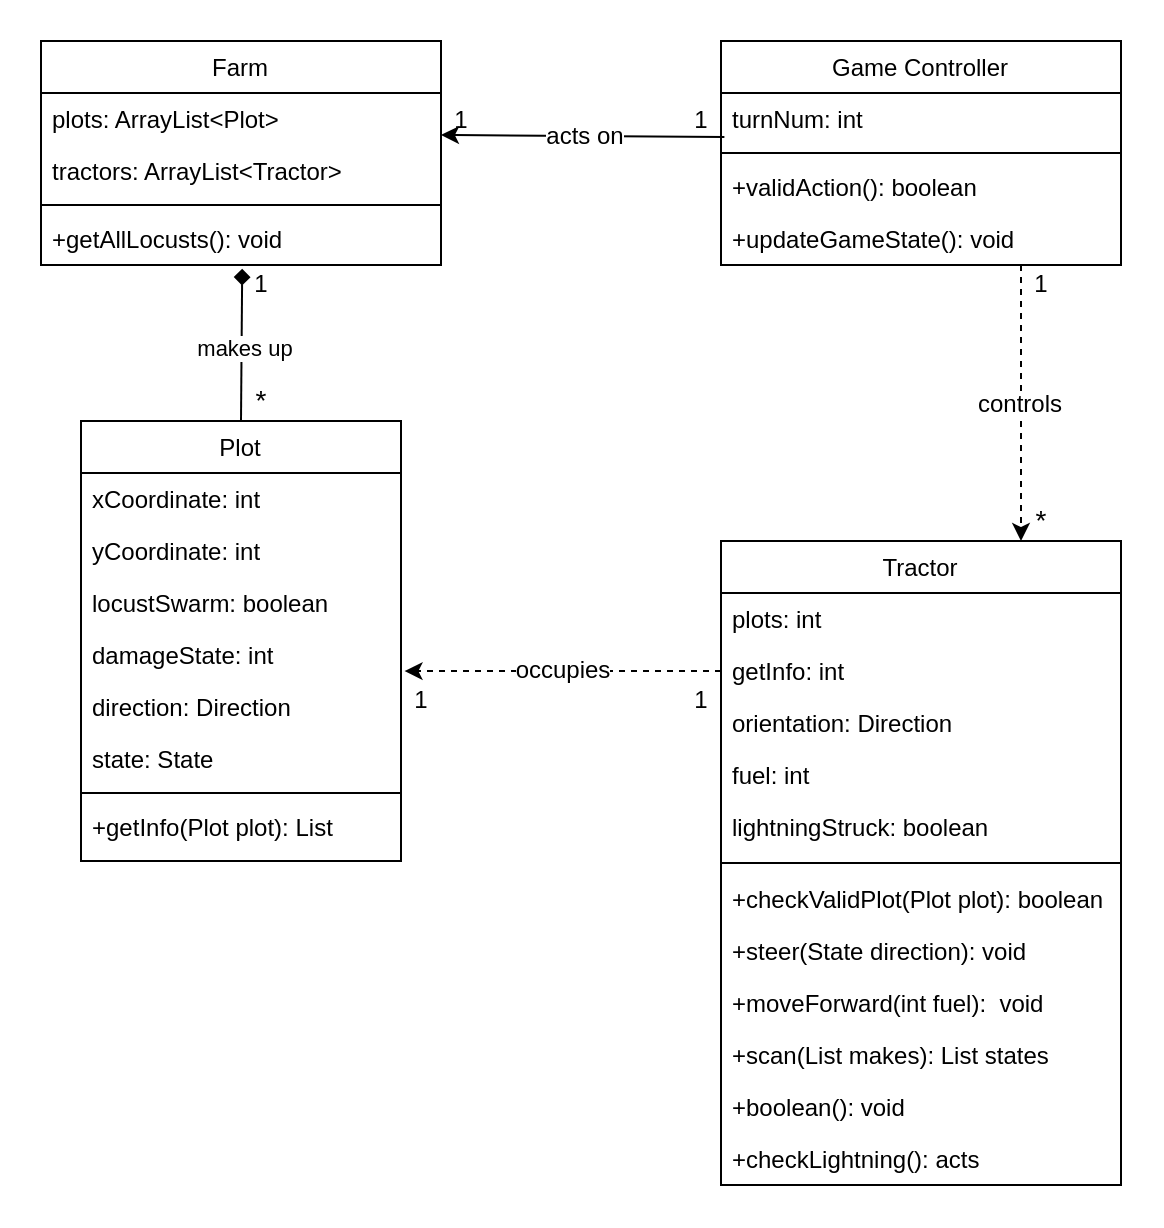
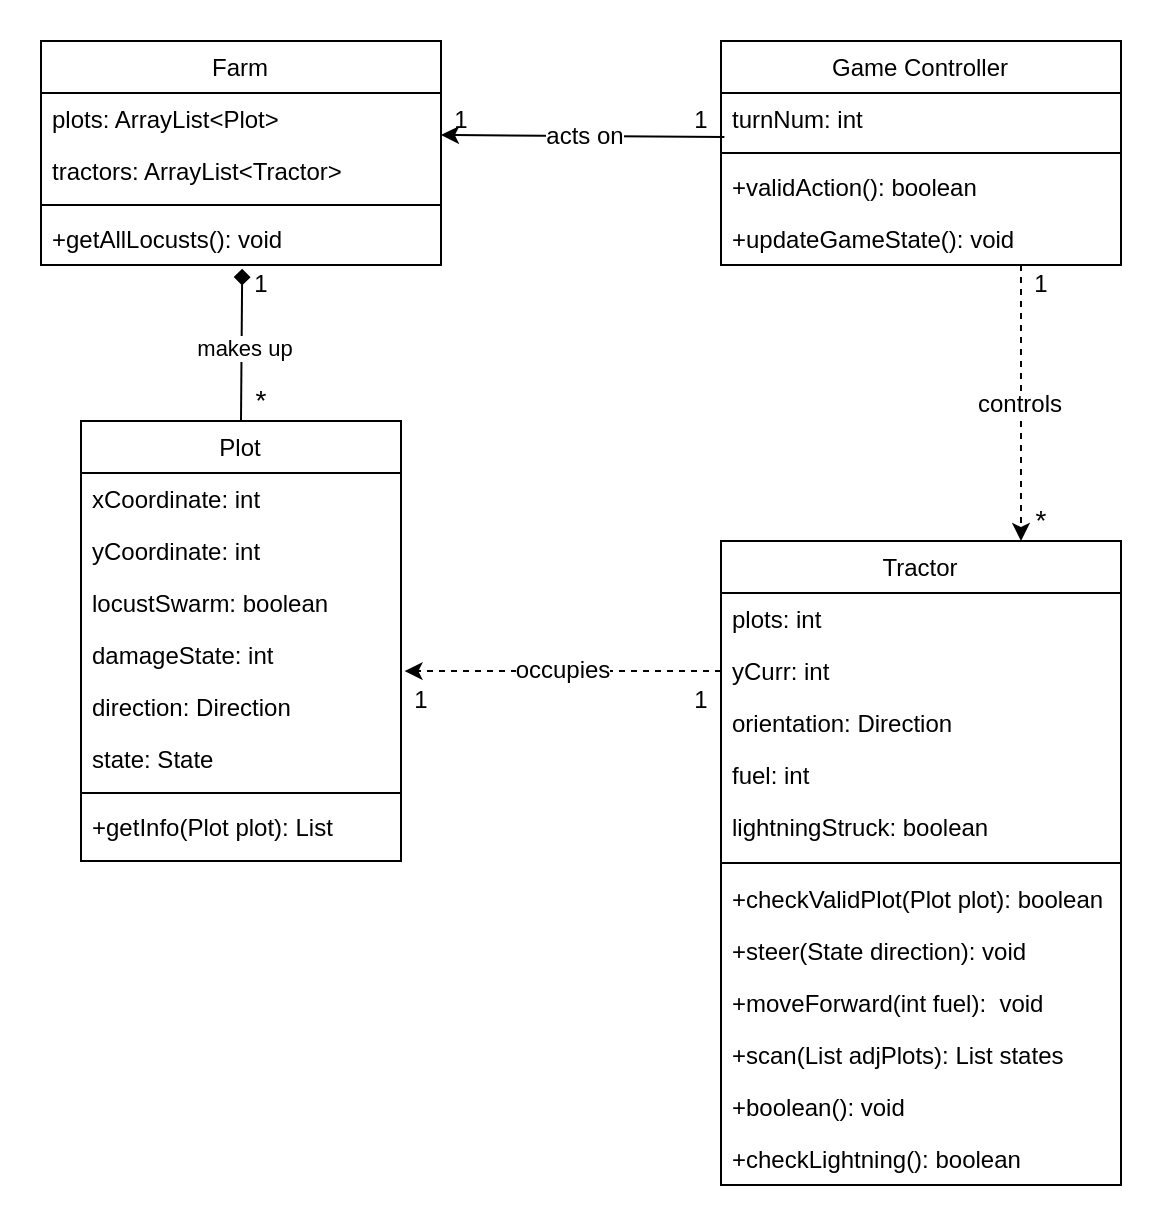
- <mxCell id="10" value="getInfo: int" style="text;align=left;verticalAlign=top;spacingLeft=4;spacingRight=4;overflow=hidden;rotatable=0;points=[[0,0.5],[1,0.5]];portConstraint=eastwest;rounded=0;shadow=0;html=0;" parent="8" vertex="1"><mxGeometry y="52" width="200" height="26" as="geometry" /></mxCell>
+ <mxCell id="10" value="yCurr: int" style="text;align=left;verticalAlign=top;spacingLeft=4;spacingRight=4;overflow=hidden;rotatable=0;points=[[0,0.5],[1,0.5]];portConstraint=eastwest;rounded=0;shadow=0;html=0;" parent="8" vertex="1"><mxGeometry y="52" width="200" height="26" as="geometry" /></mxCell>
- <mxCell id="18" value="+scan(List makes): List states" style="text;align=left;verticalAlign=top;spacingLeft=4;spacingRight=4;overflow=hidden;rotatable=0;points=[[0,0.5],[1,0.5]];portConstraint=eastwest;" vertex="1" parent="8"><mxGeometry y="244" width="200" height="26" as="geometry" /></mxCell>
+ <mxCell id="18" value="+scan(List adjPlots): List states" style="text;align=left;verticalAlign=top;spacingLeft=4;spacingRight=4;overflow=hidden;rotatable=0;points=[[0,0.5],[1,0.5]];portConstraint=eastwest;" vertex="1" parent="8"><mxGeometry y="244" width="200" height="26" as="geometry" /></mxCell>
- <mxCell id="20" value="+checkLightning(): acts" style="text;align=left;verticalAlign=top;spacingLeft=4;spacingRight=4;overflow=hidden;rotatable=0;points=[[0,0.5],[1,0.5]];portConstraint=eastwest;" vertex="1" parent="8"><mxGeometry y="296" width="200" height="26" as="geometry" /></mxCell>
+ <mxCell id="20" value="+checkLightning(): boolean" style="text;align=left;verticalAlign=top;spacingLeft=4;spacingRight=4;overflow=hidden;rotatable=0;points=[[0,0.5],[1,0.5]];portConstraint=eastwest;" vertex="1" parent="8"><mxGeometry y="296" width="200" height="26" as="geometry" /></mxCell>
